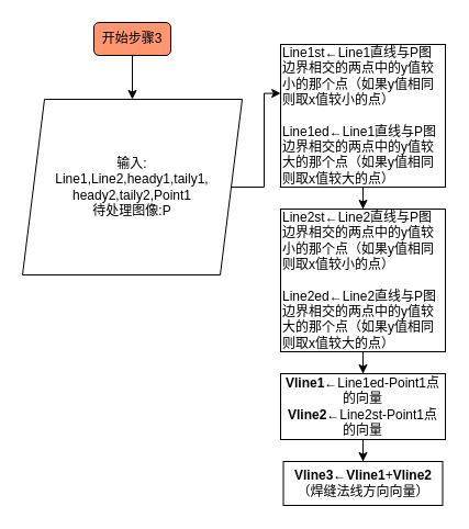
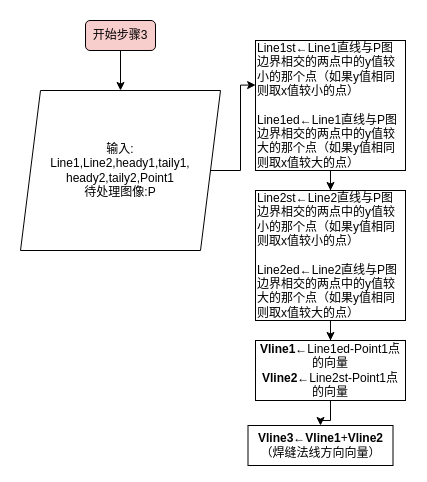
- <mxCell id="3" value="开始步骤3" style="rounded=1;whiteSpace=wrap;html=1;fillColor=#FF9670;" vertex="1" parent="1"><mxGeometry x="85" y="20" width="70" height="30" as="geometry" /></mxCell>
+ <mxCell id="3" value="开始步骤3" style="rounded=1;whiteSpace=wrap;html=1;fillColor=#f8cecc;" vertex="1" parent="1"><mxGeometry x="85" y="20" width="70" height="30" as="geometry" /></mxCell>
- <mxCell id="13" value="&lt;b&gt;Vline3←&lt;/b&gt;&lt;b style=&quot;border-color: var(--border-color);&quot;&gt;Vline1&lt;/b&gt;&lt;span style=&quot;border-color: var(--border-color);&quot;&gt;+&lt;/span&gt;&lt;span style=&quot;border-color: var(--border-color);&quot;&gt;&lt;b&gt;Vline2&lt;/b&gt;&lt;br&gt;（焊缝法线方向向量）&lt;br&gt;&lt;/span&gt;" style="rounded=0;whiteSpace=wrap;html=1;" vertex="1" parent="1"><mxGeometry x="257.5" y="420" width="145" height="40" as="geometry" /></mxCell>
+ <mxCell id="13" value="&lt;b&gt;Vline3←&lt;/b&gt;&lt;b style=&quot;border-color: var(--border-color);&quot;&gt;Vline1&lt;/b&gt;&lt;span style=&quot;border-color: var(--border-color);&quot;&gt;+&lt;/span&gt;&lt;span style=&quot;border-color: var(--border-color);&quot;&gt;&lt;b&gt;Vline2&lt;/b&gt;&lt;br&gt;（焊缝法线方向向量）&lt;br&gt;&lt;/span&gt;" style="rounded=0;whiteSpace=wrap;html=1;" vertex="1" parent="1"><mxGeometry x="247.5" y="425" width="145" height="40" as="geometry" /></mxCell>
